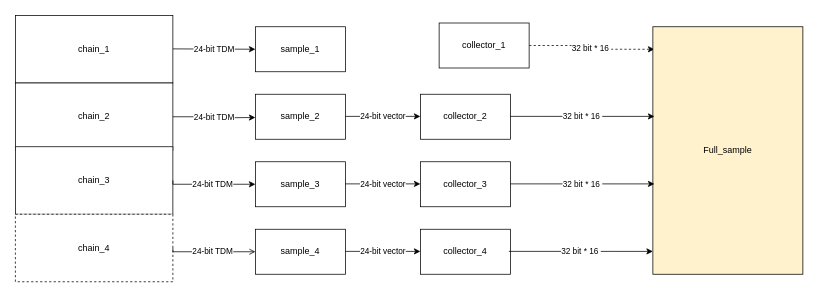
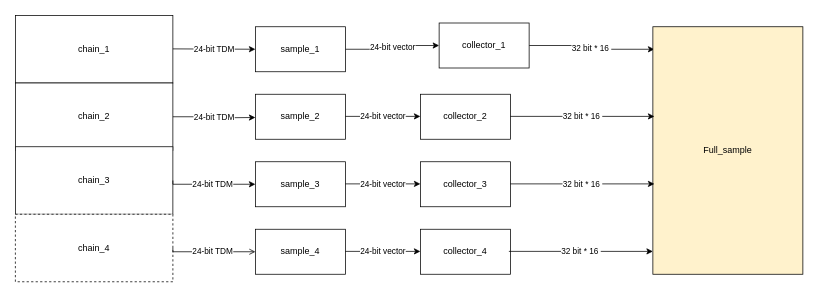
- <mxCell id="7" value="32 bit * 16&amp;nbsp;" style="edgeStyle=orthogonalEdgeStyle;rounded=0;orthogonalLoop=1;jettySize=auto;html=1;exitX=1;exitY=0.5;exitDx=0;exitDy=0;entryX=0.01;entryY=0.091;entryDx=0;entryDy=0;entryPerimeter=0;dashed=1;" edge="1" parent="1" source="8" target="15"><mxGeometry relative="1" as="geometry" /></mxCell>
+ <mxCell id="7" value="32 bit * 16&amp;nbsp;" style="edgeStyle=orthogonalEdgeStyle;rounded=0;orthogonalLoop=1;jettySize=auto;html=1;exitX=1;exitY=0.5;exitDx=0;exitDy=0;entryX=0.01;entryY=0.091;entryDx=0;entryDy=0;entryPerimeter=0;" edge="1" parent="1" source="8" target="15"><mxGeometry relative="1" as="geometry" /></mxCell>
+ <mxCell id="2" value="24-bit vector" style="edgeStyle=orthogonalEdgeStyle;rounded=0;orthogonalLoop=1;jettySize=auto;html=1;exitX=1;exitY=0.5;exitDx=0;exitDy=0;entryX=0;entryY=0.5;entryDx=0;entryDy=0;" edge="1" parent="1" source="3" target="8"><mxGeometry relative="1" as="geometry"><mxPoint as="offset" /></mxGeometry></mxCell>
